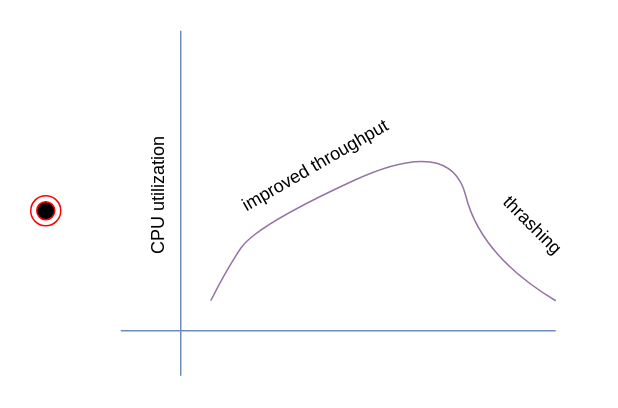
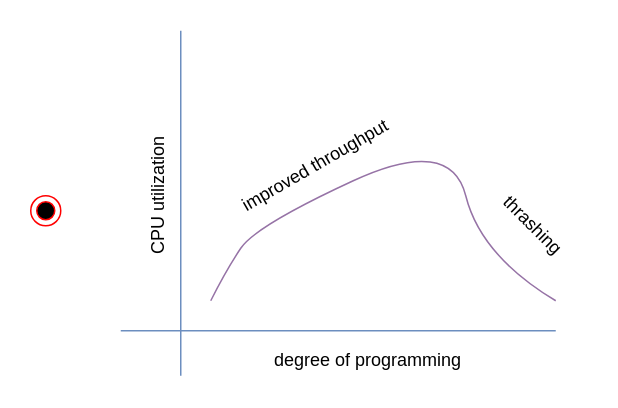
+ <mxCell id="4" value="degree of programming" style="text;html=1;strokeColor=none;fillColor=none;align=center;verticalAlign=middle;whiteSpace=wrap;rounded=0;" vertex="1" parent="1"><mxGeometry x="170" y="230" width="150" height="20" as="geometry" /></mxCell>
